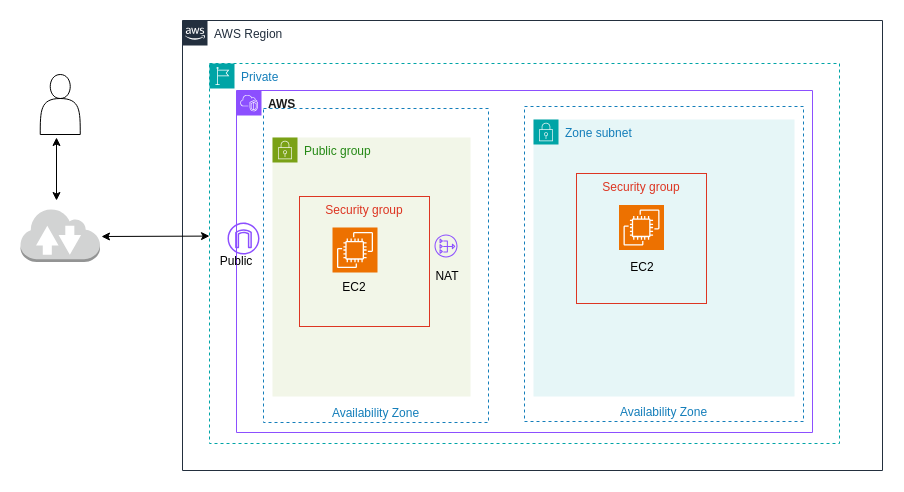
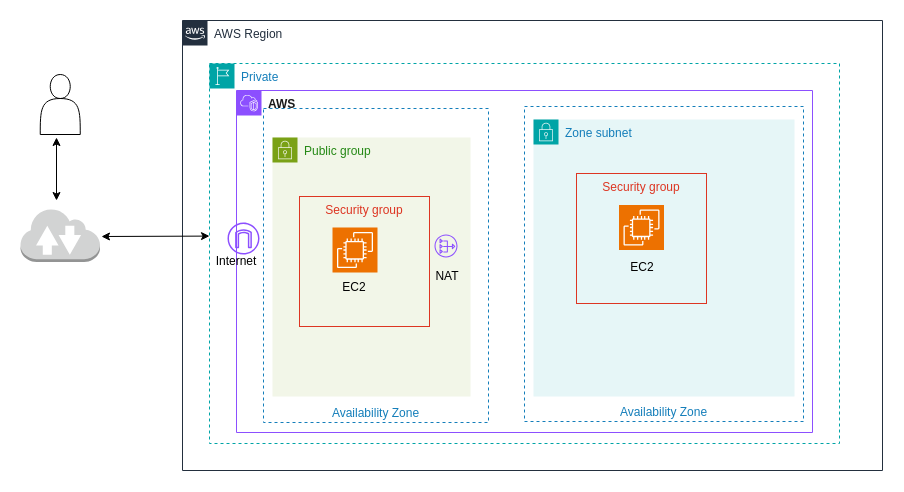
- <mxCell id="16" value="Public" style="text;html=1;align=center;verticalAlign=middle;whiteSpace=wrap;rounded=0;" vertex="1" parent="4"><mxGeometry x="-30" y="156" width="60" height="30" as="geometry" /></mxCell>
+ <mxCell id="16" value="Internet" style="text;html=1;align=center;verticalAlign=middle;whiteSpace=wrap;rounded=0;" vertex="1" parent="4"><mxGeometry x="-30" y="156" width="60" height="30" as="geometry" /></mxCell>
